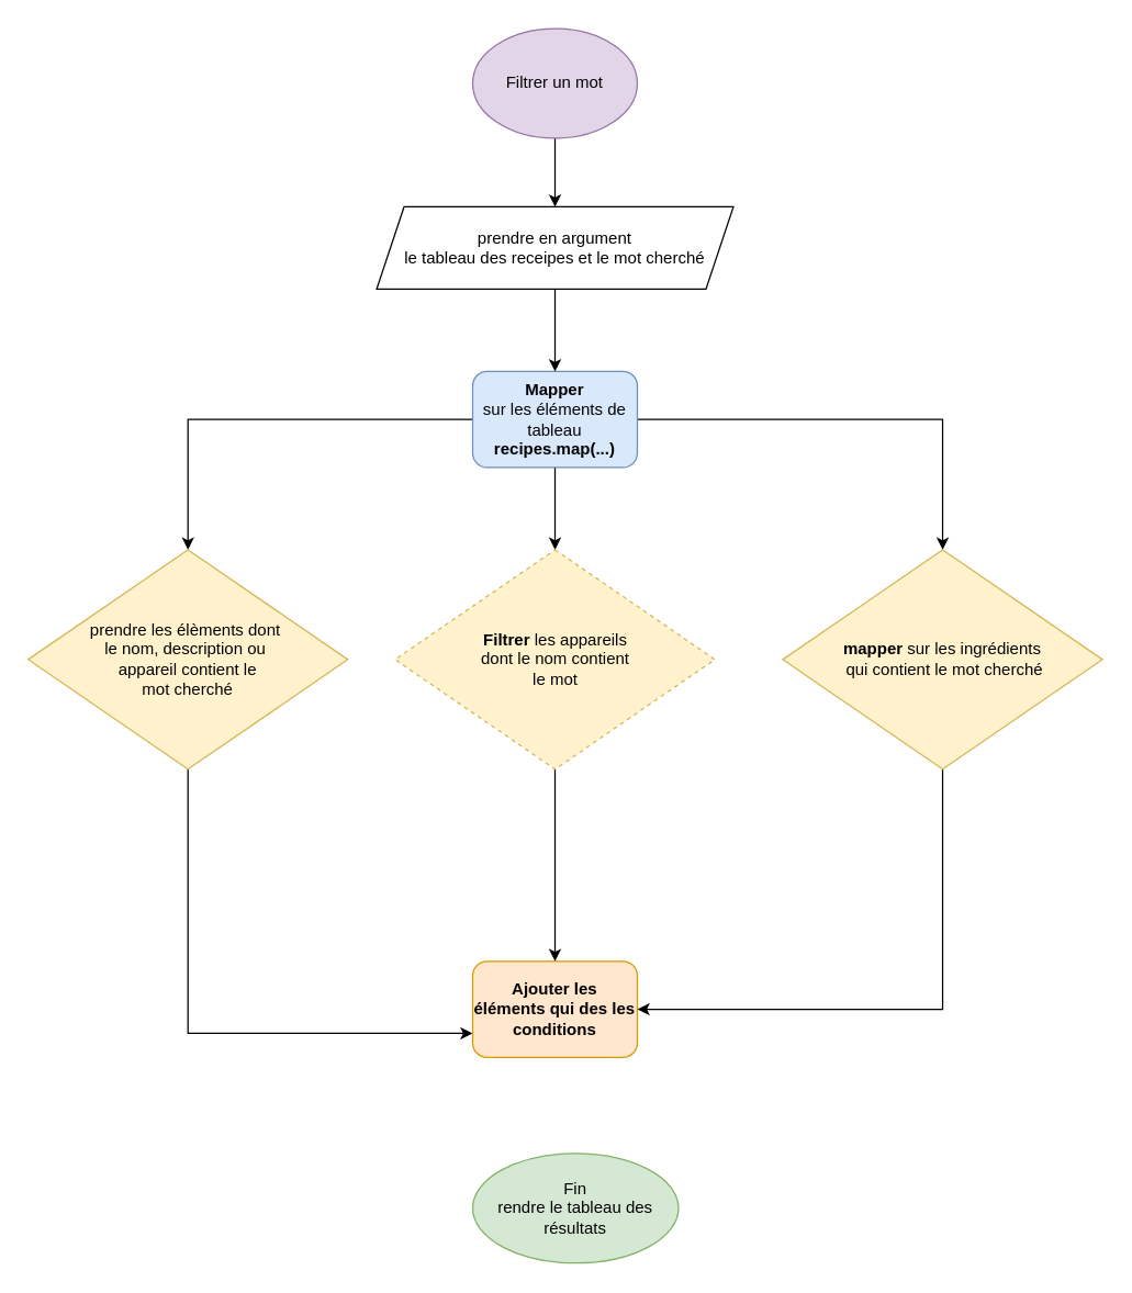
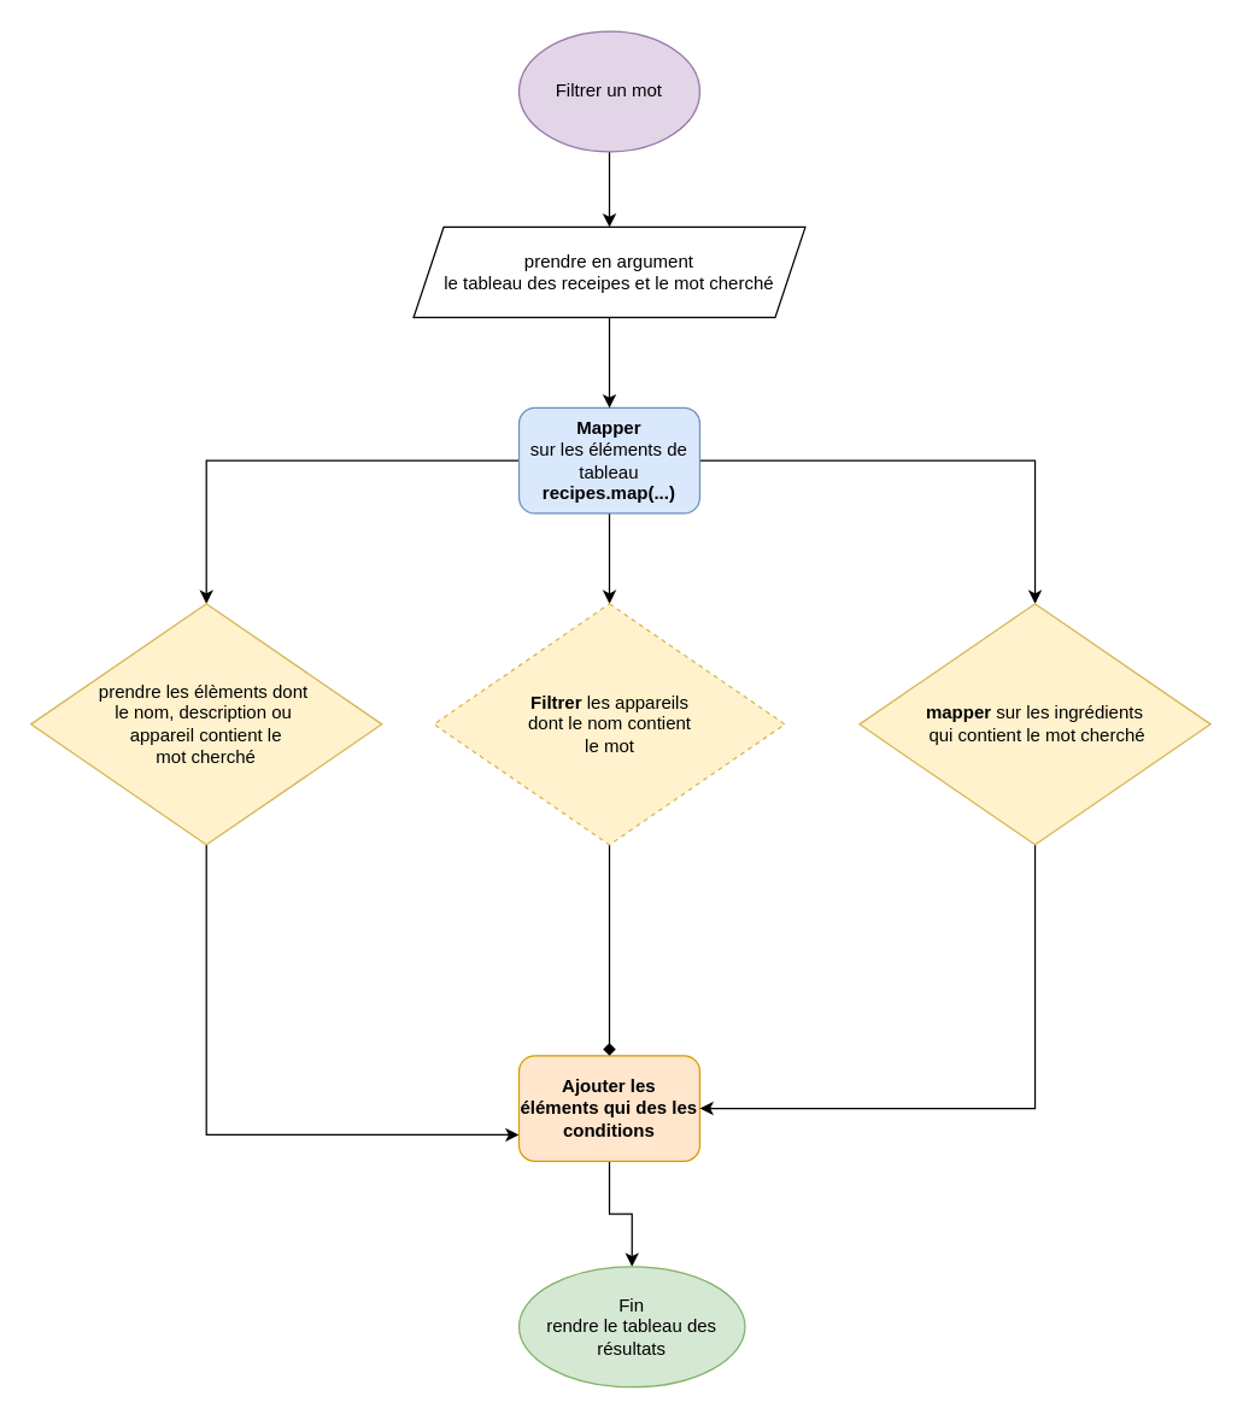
- <mxCell id="15" style="edgeStyle=orthogonalEdgeStyle;rounded=0;orthogonalLoop=1;jettySize=auto;html=1;fontSize=12;" edge="1" parent="1" source="16" target="13"><mxGeometry relative="1" as="geometry" /></mxCell>
+ <mxCell id="15" style="edgeStyle=orthogonalEdgeStyle;rounded=0;orthogonalLoop=1;jettySize=auto;html=1;fontSize=12;endArrow=diamond;" edge="1" parent="1" source="16" target="13"><mxGeometry relative="1" as="geometry" /></mxCell>
+ <mxCell id="12" style="edgeStyle=orthogonalEdgeStyle;rounded=0;orthogonalLoop=1;jettySize=auto;html=1;entryX=0.5;entryY=0;entryDx=0;entryDy=0;fontSize=12;" edge="1" parent="1" source="13" target="14"><mxGeometry relative="1" as="geometry" /></mxCell>
